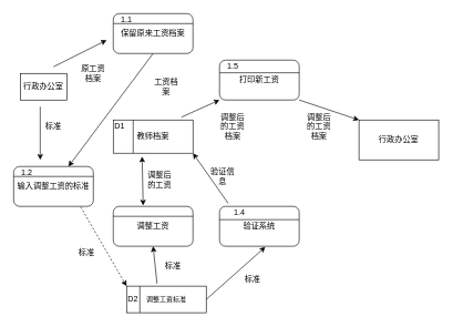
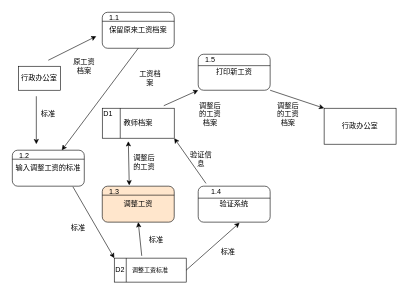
+ <mxCell id="26" value="1.3" style="text;html=1;strokeColor=none;fillColor=none;align=center;verticalAlign=middle;whiteSpace=wrap;rounded=0;" vertex="1" parent="1"><mxGeometry x="170" y="310" width="40" height="20" as="geometry" /></mxCell>
- <mxCell id="7" value="调整工资" style="rounded=1;whiteSpace=wrap;html=1;" vertex="1" parent="1"><mxGeometry x="170" y="310" width="120" height="60" as="geometry" /></mxCell>
+ <mxCell id="7" value="调整工资" style="rounded=1;whiteSpace=wrap;html=1;fillColor=#ffe6cc;" vertex="1" parent="1"><mxGeometry x="170" y="310" width="120" height="60" as="geometry" /></mxCell>
- <mxCell id="17" value="" style="endArrow=classic;html=1;exitX=0.842;exitY=1.017;exitDx=0;exitDy=0;exitPerimeter=0;entryX=0;entryY=0;entryDx=0;entryDy=0;dashed=1;" edge="1" parent="1" source="4" target="6"><mxGeometry width="50" height="50" relative="1" as="geometry"><mxPoint x="70" y="390" as="sourcePoint" /><mxPoint x="120" y="340" as="targetPoint" /></mxGeometry></mxCell>
+ <mxCell id="17" value="" style="endArrow=classic;html=1;exitX=0.842;exitY=1.017;exitDx=0;exitDy=0;exitPerimeter=0;entryX=0;entryY=0;entryDx=0;entryDy=0;" edge="1" parent="1" source="4" target="6"><mxGeometry width="50" height="50" relative="1" as="geometry"><mxPoint x="70" y="390" as="sourcePoint" /><mxPoint x="120" y="340" as="targetPoint" /></mxGeometry></mxCell>
